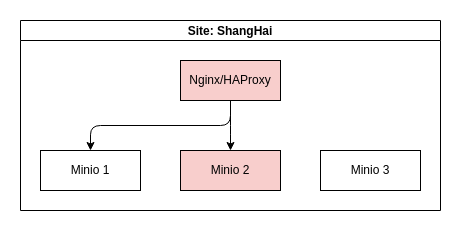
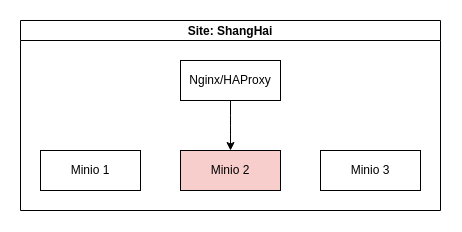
- <mxCell id="3" value="Nginx/HAProxy" style="whiteSpace=wrap;html=1;points=[[0,0,0,0,0],[0,0.25,0,0,0],[0,0.5,0,0,0],[0,0.75,0,0,0],[0,1,0,0,0],[0.25,0,0,0,0],[0.25,1,0,0,0],[0.5,0,0,0,0],[0.5,1,0,0,0],[0.75,0,0,0,0],[0.75,1,0,0,0],[1,0,0,0,0],[1,0.25,0,0,0],[1,0.5,0,0,0],[1,0.75,0,0,0],[1,1,0,0,0]];fillColor=#f8cecc;" vertex="1" parent="2"><mxGeometry x="160" y="40" width="100" height="40" as="geometry" /></mxCell>
+ <mxCell id="3" value="Nginx/HAProxy" style="whiteSpace=wrap;html=1;points=[[0,0,0,0,0],[0,0.25,0,0,0],[0,0.5,0,0,0],[0,0.75,0,0,0],[0,1,0,0,0],[0.25,0,0,0,0],[0.25,1,0,0,0],[0.5,0,0,0,0],[0.5,1,0,0,0],[0.75,0,0,0,0],[0.75,1,0,0,0],[1,0,0,0,0],[1,0.25,0,0,0],[1,0.5,0,0,0],[1,0.75,0,0,0],[1,1,0,0,0]];" vertex="1" parent="2"><mxGeometry x="160" y="40" width="100" height="40" as="geometry" /></mxCell>
- <mxCell id="7" value="" style="edgeStyle=elbowEdgeStyle;elbow=vertical;html=1;rounded=1;curved=0;sourcePerimeterSpacing=0;targetPerimeterSpacing=0;startSize=6;endSize=6;" edge="1" parent="2" source="3" target="6"><mxGeometry relative="1" as="geometry" /></mxCell>
